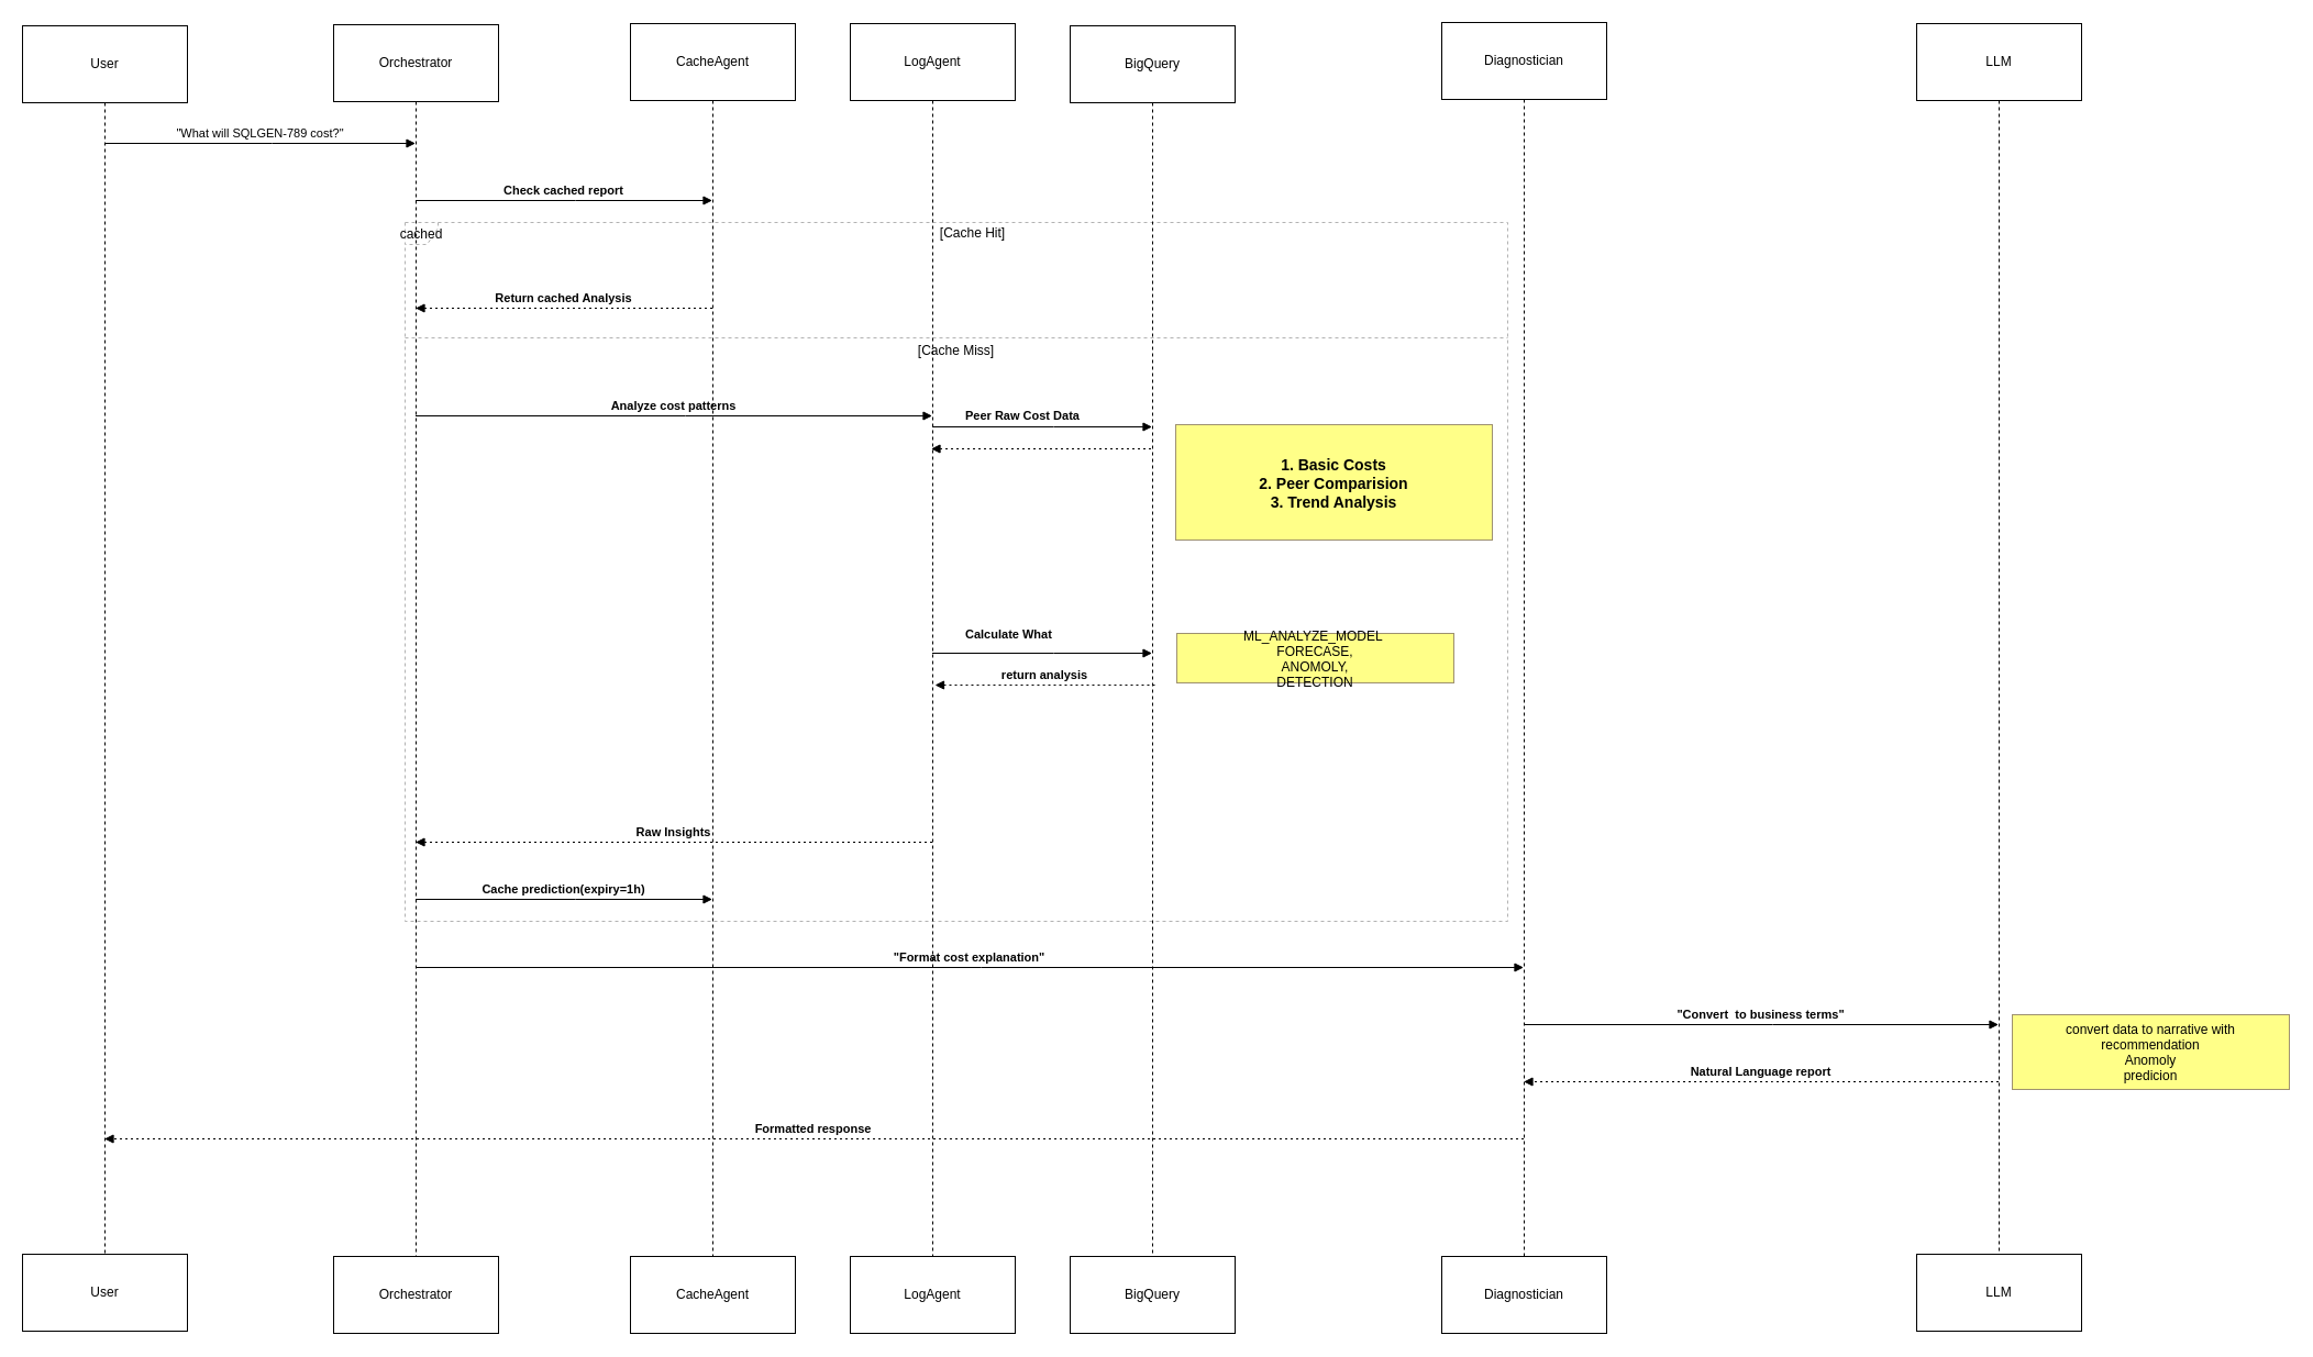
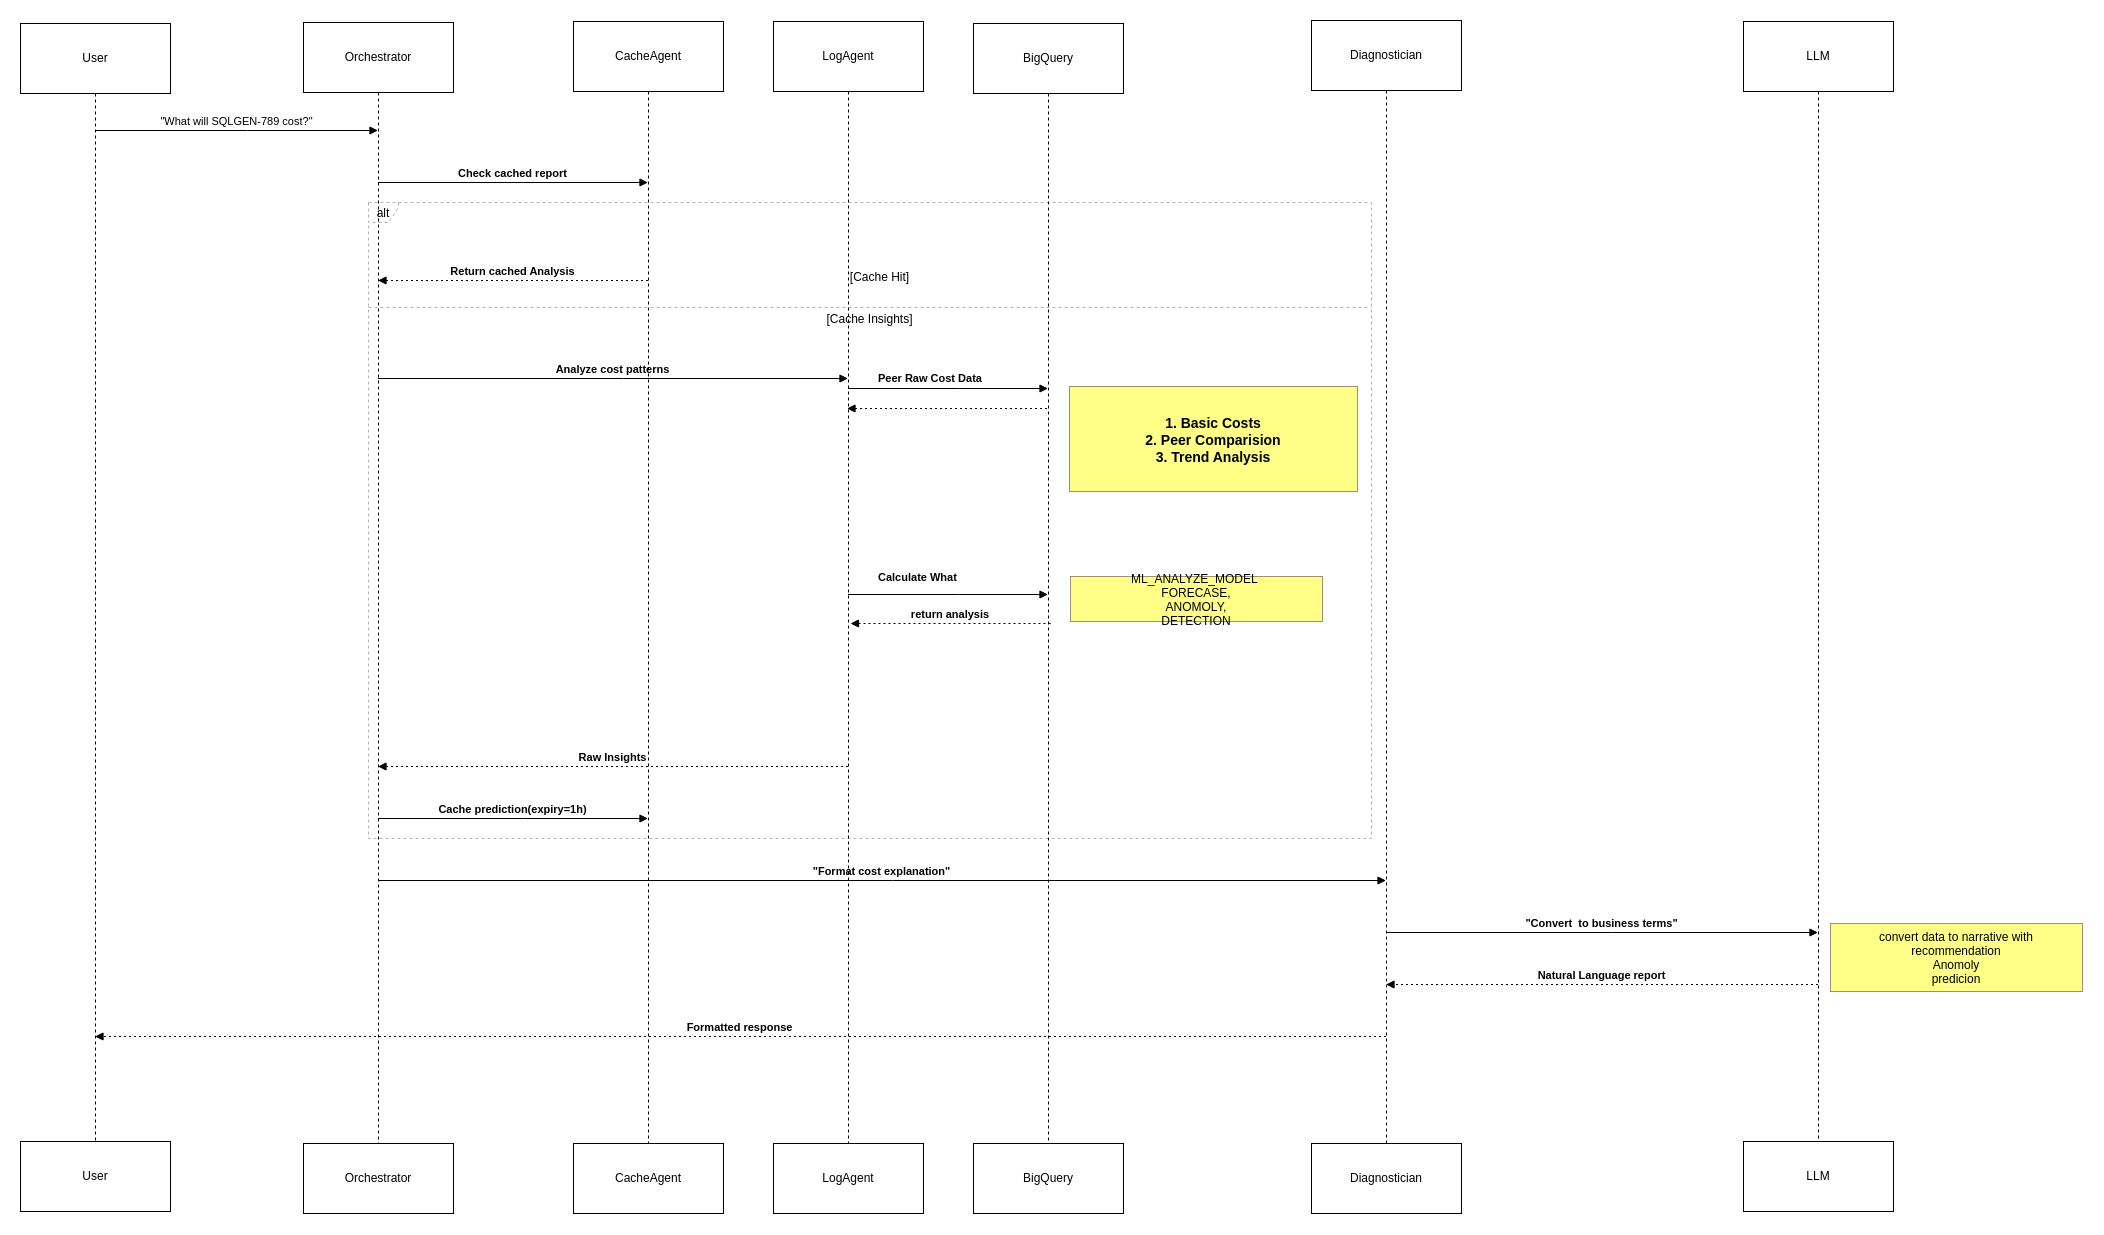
- <mxCell id="2" value="cached" style="shape=umlFrame;dashed=1;pointerEvents=0;dropTarget=0;strokeColor=#B3B3B3;height=20;width=30" vertex="1" parent="1"><mxGeometry x="368" y="202" width="1003" height="636" as="geometry" /></mxCell>
+ <mxCell id="2" value="alt" style="shape=umlFrame;dashed=1;pointerEvents=0;dropTarget=0;strokeColor=#B3B3B3;height=20;width=30" vertex="1" parent="1"><mxGeometry x="368" y="202" width="1003" height="636" as="geometry" /></mxCell>
- <mxCell id="3" value="[Cache Hit]" style="text;strokeColor=none;fillColor=none;align=center;verticalAlign=middle;whiteSpace=wrap;" vertex="1" parent="2"><mxGeometry x="30" width="973" height="20" as="geometry" /></mxCell>
+ <mxCell id="3" value="[Cache Hit]" style="text;strokeColor=none;fillColor=none;align=center;verticalAlign=middle;whiteSpace=wrap;" vertex="1" parent="2"><mxGeometry x="25" y="65" width="973" height="20" as="geometry" /></mxCell>
- <mxCell id="4" value="[Cache Miss]" style="shape=line;dashed=1;whiteSpace=wrap;verticalAlign=top;labelPosition=center;verticalLabelPosition=middle;align=center;strokeColor=#B3B3B3;" vertex="1" parent="2"><mxGeometry y="103" width="1003" height="4" as="geometry" /></mxCell>
+ <mxCell id="4" value="[Cache Insights]" style="shape=line;dashed=1;whiteSpace=wrap;verticalAlign=top;labelPosition=center;verticalLabelPosition=middle;align=center;strokeColor=#B3B3B3;" vertex="1" parent="2"><mxGeometry y="103" width="1003" height="4" as="geometry" /></mxCell>
